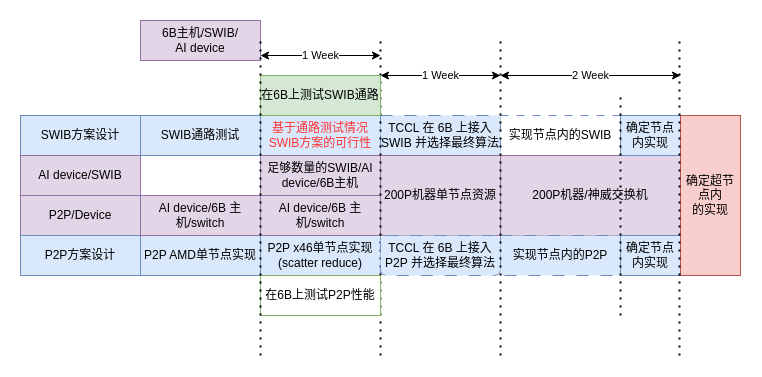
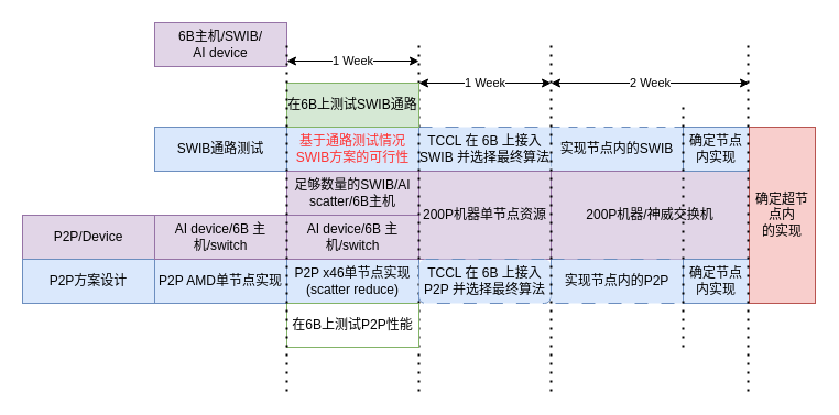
- <mxCell id="2" value="SWIB方案设计" style="rounded=0;whiteSpace=wrap;html=1;fillColor=#dae8fc;strokeColor=#6c8ebf;" parent="1" vertex="1"><mxGeometry x="20" y="115" width="120" height="40" as="geometry" /></mxCell>
- <mxCell id="17" value="实现节点内的SWIB" style="rounded=0;whiteSpace=wrap;html=1;fillColor=#ffffff;strokeColor=#6c8ebf;dashed=1;dashPattern=8 8;" vertex="1" parent="1"><mxGeometry x="500" y="115" width="120" height="40" as="geometry" /></mxCell>
+ <mxCell id="17" value="实现节点内的SWIB" style="rounded=0;whiteSpace=wrap;html=1;fillColor=#dae8fc;strokeColor=#6c8ebf;dashed=1;dashPattern=8 8;" vertex="1" parent="1"><mxGeometry x="500" y="115" width="120" height="40" as="geometry" /></mxCell>
- <mxCell id="3" value="AI device/SWIB" style="rounded=0;whiteSpace=wrap;html=1;fillColor=#e1d5e7;strokeColor=#9673a6;" parent="1" vertex="1"><mxGeometry x="20" y="155" width="120" height="40" as="geometry" /></mxCell>
- <mxCell id="10" value="足够数量的SWIB/AI device/6B主机" style="rounded=0;whiteSpace=wrap;html=1;fillColor=#e1d5e7;strokeColor=#9673a6;" vertex="1" parent="1"><mxGeometry x="260" y="155" width="120" height="40" as="geometry" /></mxCell>
+ <mxCell id="10" value="足够数量的SWIB/AI scatter/6B主机" style="rounded=0;whiteSpace=wrap;html=1;fillColor=#e1d5e7;strokeColor=#9673a6;" vertex="1" parent="1"><mxGeometry x="260" y="155" width="120" height="40" as="geometry" /></mxCell>
